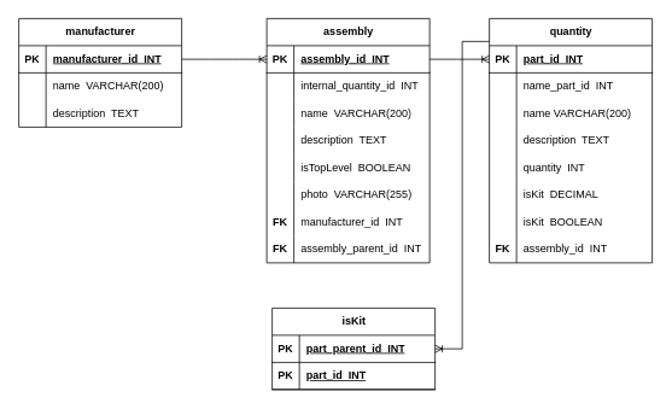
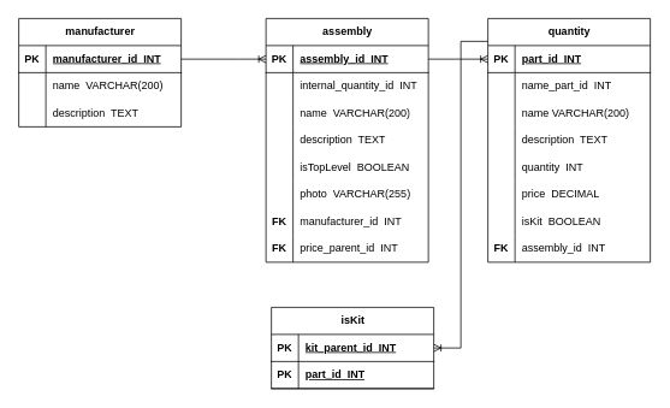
- <mxCell id="55" value="isKit&amp;nbsp; DECIMAL" style="shape=partialRectangle;connectable=0;fillColor=none;top=0;left=0;bottom=0;right=0;align=left;spacingLeft=6;overflow=hidden;whiteSpace=wrap;html=1;" vertex="1" parent="53"><mxGeometry x="30" width="150" height="30" as="geometry"><mxRectangle width="150" height="30" as="alternateBounds" /></mxGeometry></mxCell>
+ <mxCell id="55" value="price&amp;nbsp; DECIMAL" style="shape=partialRectangle;connectable=0;fillColor=none;top=0;left=0;bottom=0;right=0;align=left;spacingLeft=6;overflow=hidden;whiteSpace=wrap;html=1;" vertex="1" parent="53"><mxGeometry x="30" width="150" height="30" as="geometry"><mxRectangle width="150" height="30" as="alternateBounds" /></mxGeometry></mxCell>
- <mxCell id="36" value="assembly_parent_id&amp;nbsp; INT" style="shape=partialRectangle;connectable=0;fillColor=none;top=0;left=0;bottom=0;right=0;align=left;spacingLeft=6;overflow=hidden;whiteSpace=wrap;html=1;" vertex="1" parent="34"><mxGeometry x="30" width="150" height="30" as="geometry"><mxRectangle width="150" height="30" as="alternateBounds" /></mxGeometry></mxCell>
+ <mxCell id="36" value="price_parent_id&amp;nbsp; INT" style="shape=partialRectangle;connectable=0;fillColor=none;top=0;left=0;bottom=0;right=0;align=left;spacingLeft=6;overflow=hidden;whiteSpace=wrap;html=1;" vertex="1" parent="34"><mxGeometry x="30" width="150" height="30" as="geometry"><mxRectangle width="150" height="30" as="alternateBounds" /></mxGeometry></mxCell>
- <mxCell id="67" value="part_parent_id&amp;nbsp; INT" style="shape=partialRectangle;connectable=0;fillColor=none;top=0;left=0;bottom=0;right=0;align=left;spacingLeft=6;fontStyle=5;overflow=hidden;whiteSpace=wrap;html=1;" vertex="1" parent="65"><mxGeometry x="30" width="150" height="30" as="geometry"><mxRectangle width="150" height="30" as="alternateBounds" /></mxGeometry></mxCell>
+ <mxCell id="67" value="kit_parent_id&amp;nbsp; INT" style="shape=partialRectangle;connectable=0;fillColor=none;top=0;left=0;bottom=0;right=0;align=left;spacingLeft=6;fontStyle=5;overflow=hidden;whiteSpace=wrap;html=1;" vertex="1" parent="65"><mxGeometry x="30" width="150" height="30" as="geometry"><mxRectangle width="150" height="30" as="alternateBounds" /></mxGeometry></mxCell>
